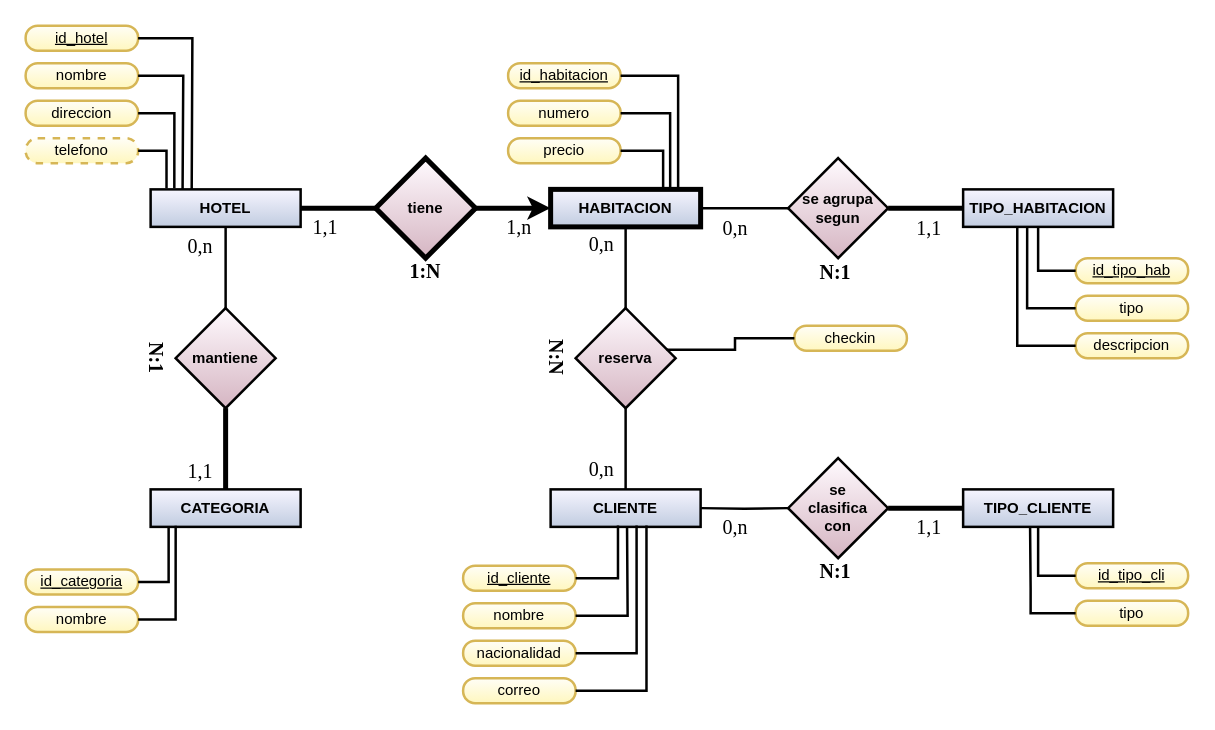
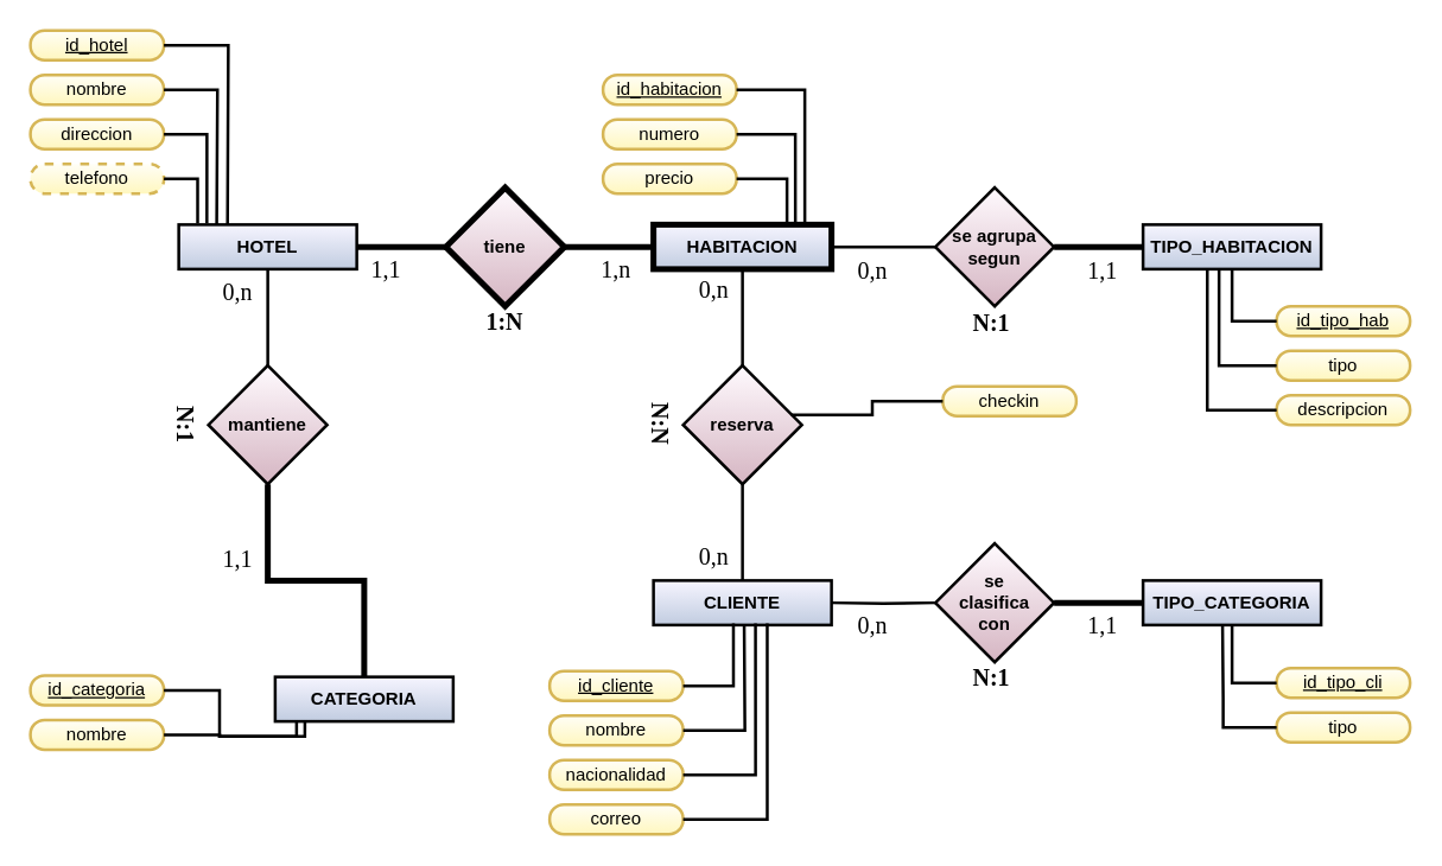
- <mxCell id="28" value="" style="endArrow=classic;html=1;shadow=0;strokeWidth=4;entryX=0;entryY=0.5;entryDx=0;entryDy=0;exitX=1;exitY=0.5;exitDx=0;exitDy=0;edgeStyle=orthogonalEdgeStyle;rounded=0;" edge="1" parent="1" source="5" target="3"><mxGeometry width="50" height="50" relative="1" as="geometry"><mxPoint x="250.143" y="176.143" as="sourcePoint" /><mxPoint x="330.143" y="176.143" as="targetPoint" /></mxGeometry></mxCell>
+ <mxCell id="28" value="" style="endArrow=none;html=1;shadow=0;strokeWidth=4;entryX=0;entryY=0.5;entryDx=0;entryDy=0;exitX=1;exitY=0.5;exitDx=0;exitDy=0;edgeStyle=orthogonalEdgeStyle;rounded=0;" edge="1" parent="1" source="5" target="3"><mxGeometry width="50" height="50" relative="1" as="geometry"><mxPoint x="250.143" y="176.143" as="sourcePoint" /><mxPoint x="330.143" y="176.143" as="targetPoint" /></mxGeometry></mxCell>
- <mxCell id="11" value="CATEGORIA" style="rounded=0;whiteSpace=wrap;html=1;fillColor=#F6F5FF;strokeColor=#000000;strokeWidth=2;fontStyle=1;shadow=0;comic=0;gradientColor=#C1CCE0;" vertex="1" parent="1"><mxGeometry x="120" y="391" width="120" height="30" as="geometry" /></mxCell>
+ <mxCell id="11" value="CATEGORIA" style="rounded=0;whiteSpace=wrap;html=1;fillColor=#F6F5FF;strokeColor=#000000;strokeWidth=2;fontStyle=1;shadow=0;comic=0;gradientColor=#C1CCE0;" vertex="1" parent="1"><mxGeometry x="185" y="456" width="120" height="30" as="geometry" /></mxCell>
- <mxCell id="10" value="TIPO_CLIENTE" style="rounded=0;whiteSpace=wrap;html=1;fillColor=#F6F5FF;strokeColor=#000000;strokeWidth=2;fontStyle=1;shadow=0;comic=0;gradientColor=#C1CCE0;" vertex="1" parent="1"><mxGeometry x="770" y="391" width="120" height="30" as="geometry" /></mxCell>
+ <mxCell id="10" value="TIPO_CATEGORIA" style="rounded=0;whiteSpace=wrap;html=1;fillColor=#F6F5FF;strokeColor=#000000;strokeWidth=2;fontStyle=1;shadow=0;comic=0;gradientColor=#C1CCE0;" vertex="1" parent="1"><mxGeometry x="770" y="391" width="120" height="30" as="geometry" /></mxCell>
